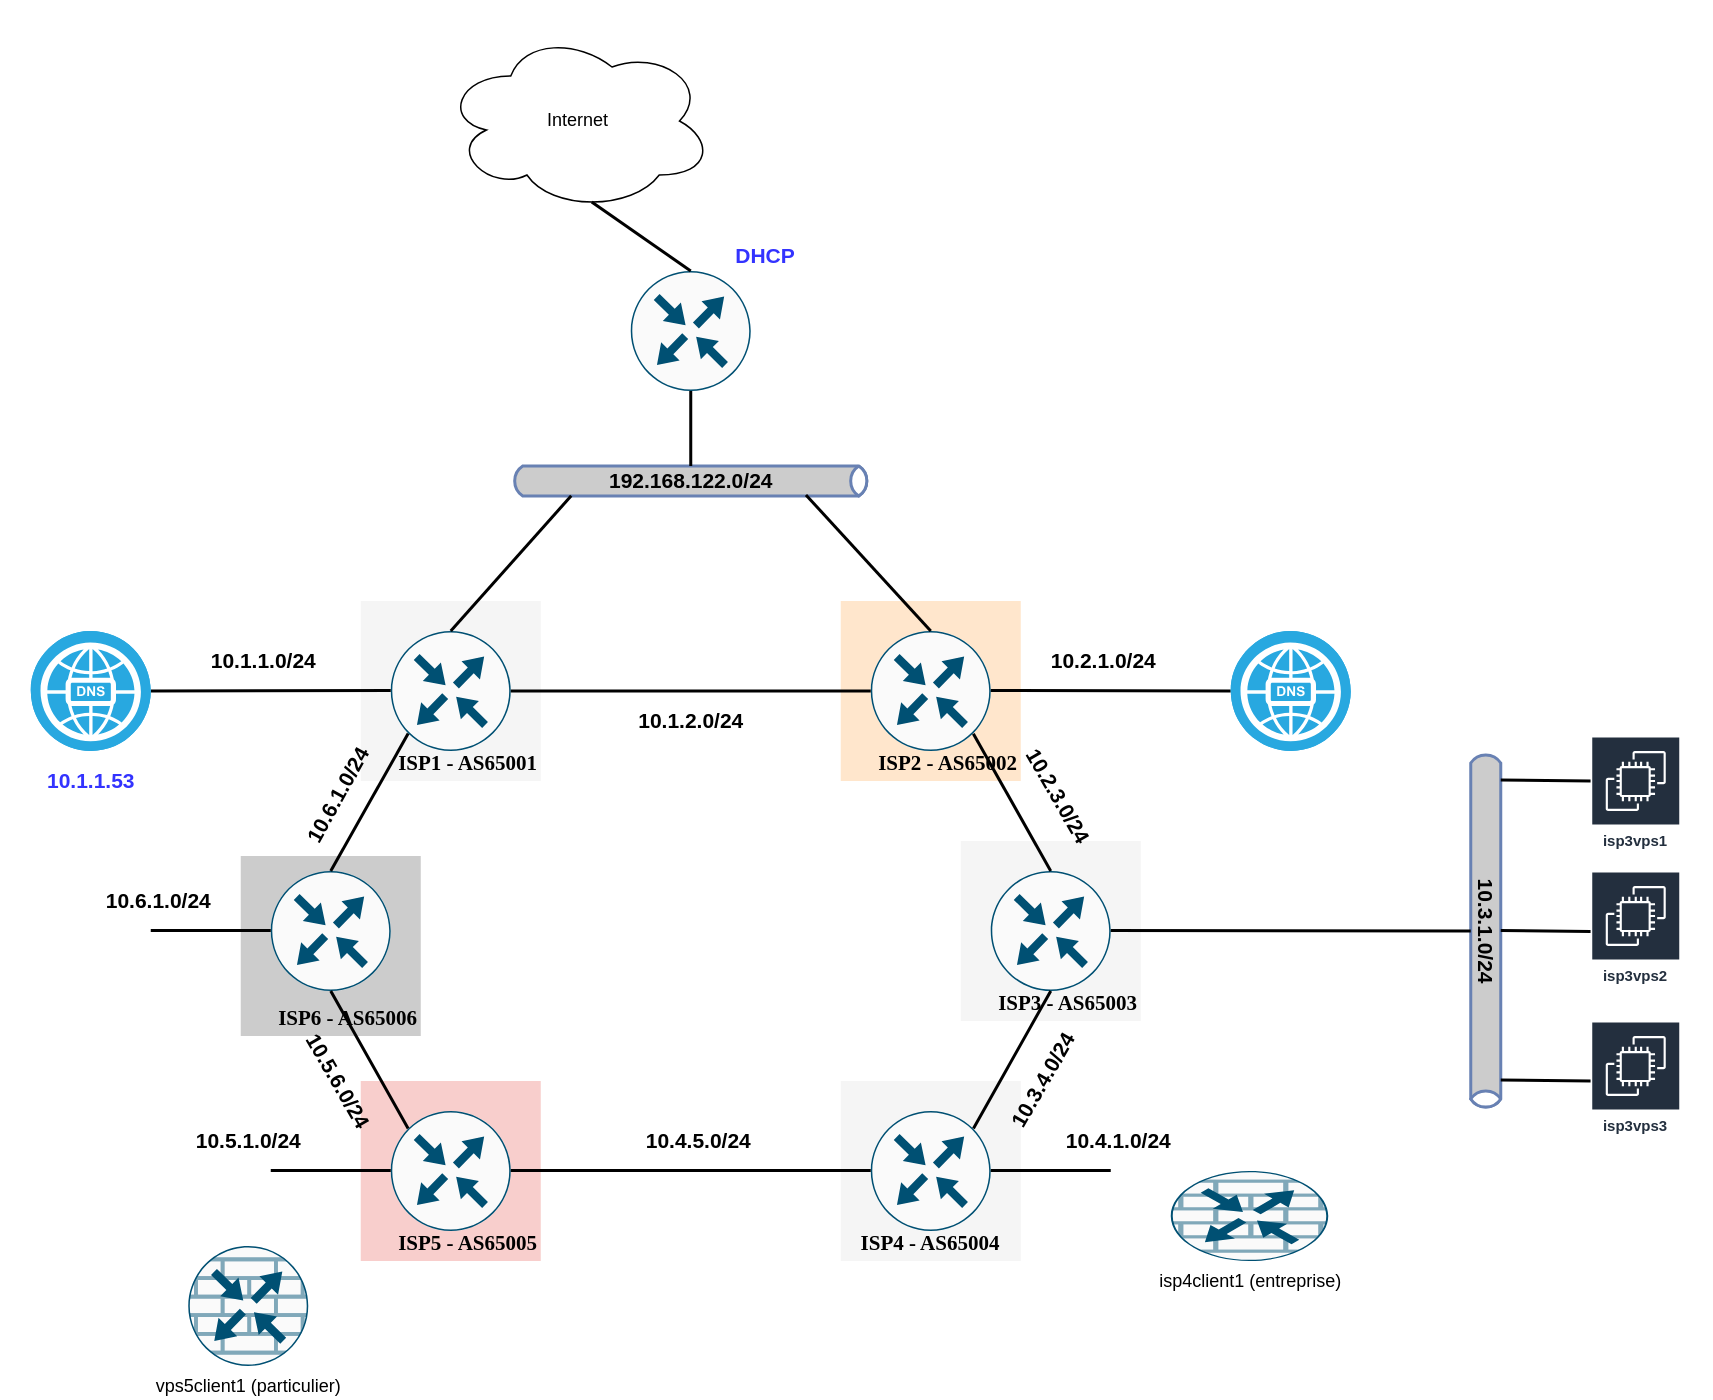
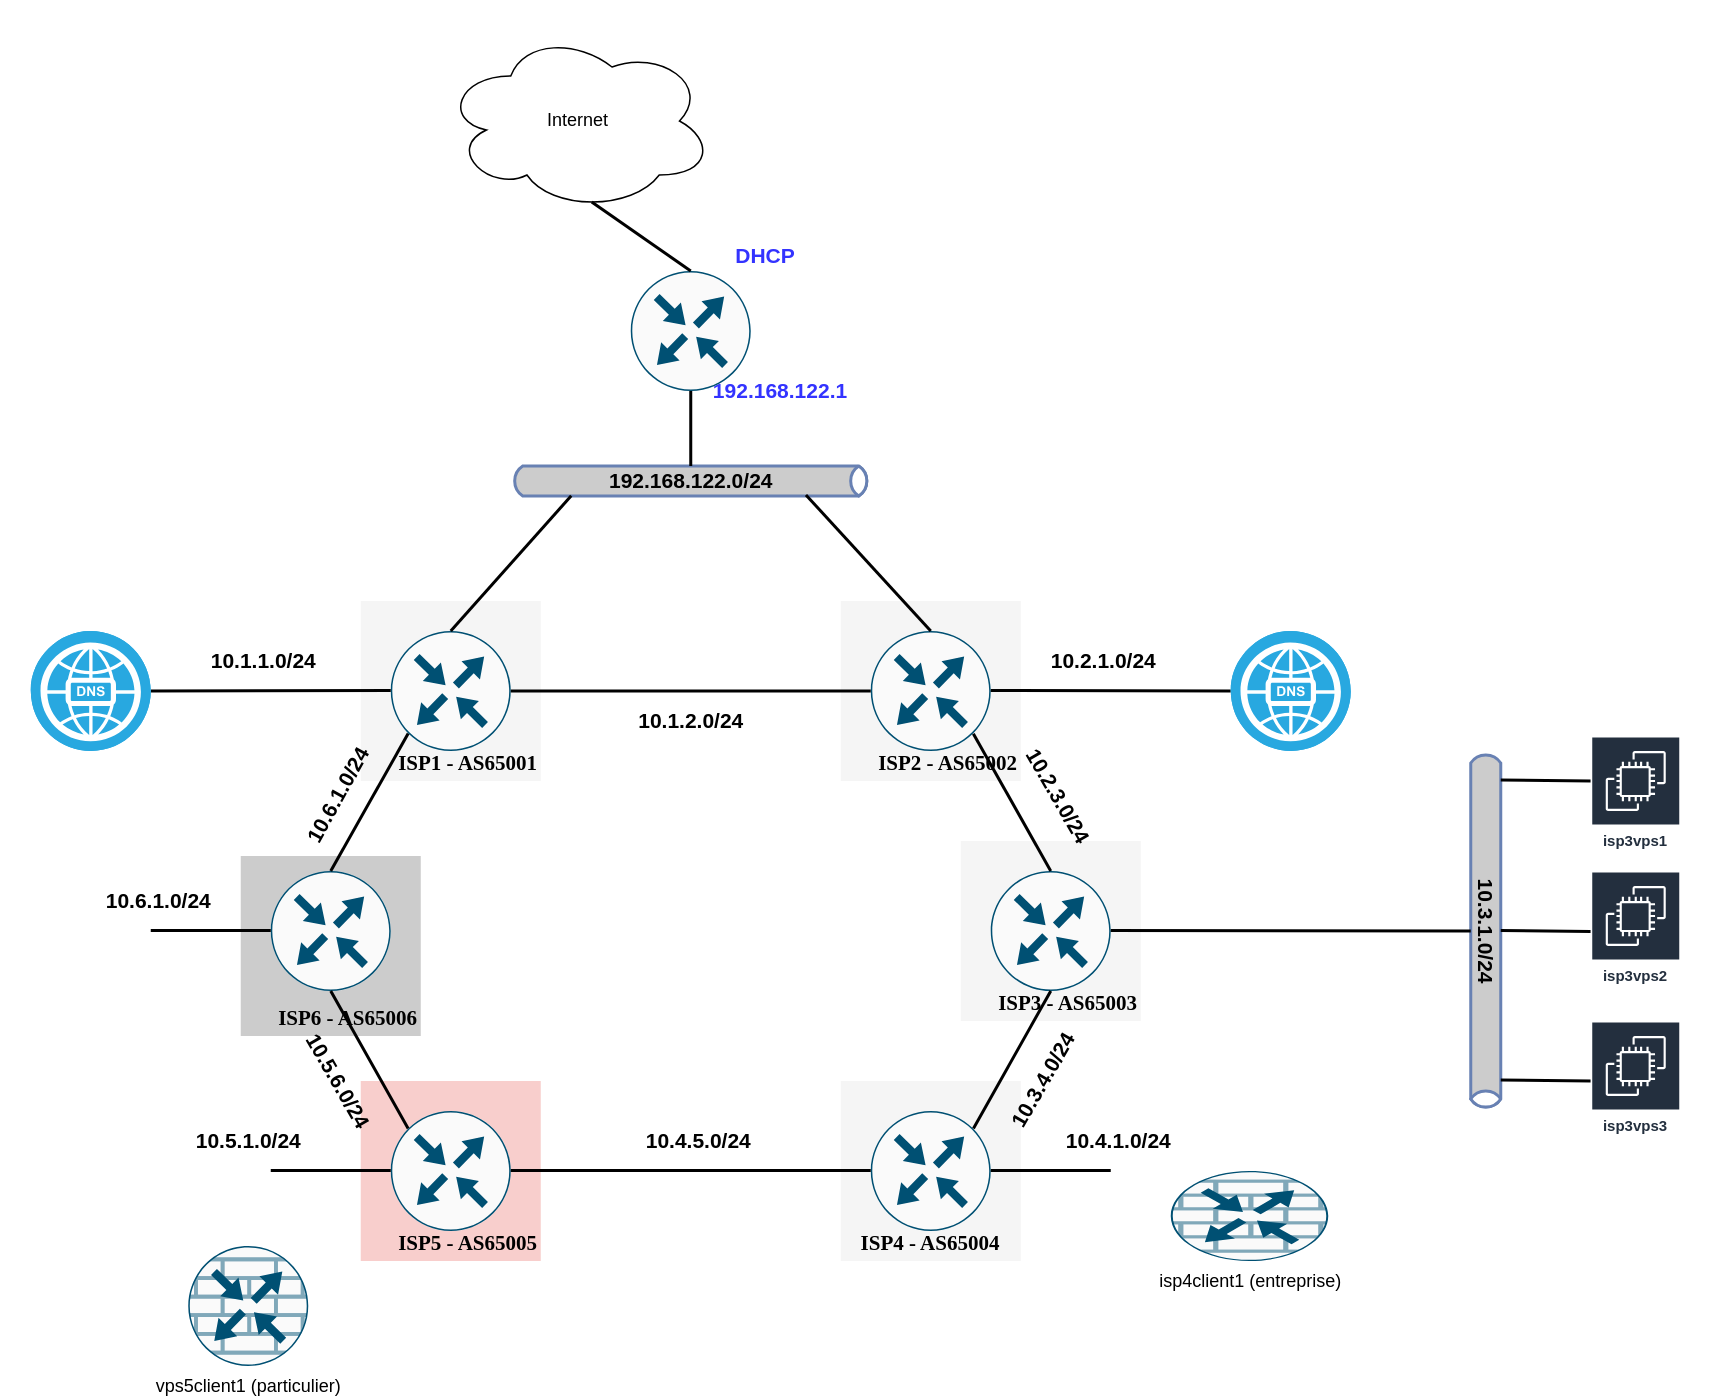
+ <mxCell id="14" value="&lt;b&gt;&lt;font color=&quot;#3333ff&quot;&gt;192.168.122.1&lt;/font&gt;&lt;/b&gt;" style="text;html=1;strokeColor=none;fillColor=none;align=center;verticalAlign=middle;whiteSpace=wrap;rounded=0;fontSize=14;" parent="1" vertex="1"><mxGeometry x="500" y="250" width="40" height="20" as="geometry" /></mxCell>
- <mxCell id="7" value="ISP2 - AS65002" style="whiteSpace=wrap;html=1;rounded=0;shadow=0;comic=0;strokeWidth=1;fontFamily=Verdana;fontSize=14;fillColor=#ffe6cc;strokeColor=none;fontStyle=1;verticalAlign=bottom;align=right;" parent="1" vertex="1"><mxGeometry x="560" y="400" width="120" height="120" as="geometry" /></mxCell>
+ <mxCell id="7" value="ISP2 - AS65002" style="whiteSpace=wrap;html=1;rounded=0;shadow=0;comic=0;strokeWidth=1;fontFamily=Verdana;fontSize=14;fillColor=#f5f5f5;strokeColor=none;fontStyle=1;verticalAlign=bottom;align=right;" parent="1" vertex="1"><mxGeometry x="560" y="400" width="120" height="120" as="geometry" /></mxCell>
- <mxCell id="50" value="10.1.1.53" style="text;html=1;strokeColor=none;fillColor=none;align=center;verticalAlign=middle;whiteSpace=wrap;rounded=0;fontSize=14;fontStyle=1;fontColor=#3333FF;" parent="1" vertex="1"><mxGeometry x="32.5" y="510" width="55" height="20" as="geometry" /></mxCell>
